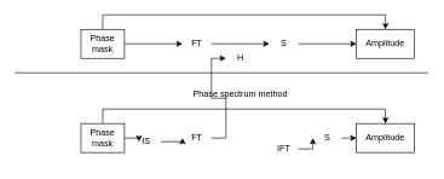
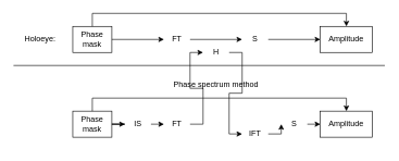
+ <mxCell id="2" value="&lt;div&gt;Holoeye:&lt;/div&gt;" style="text;html=1;strokeColor=none;fillColor=none;align=center;verticalAlign=middle;whiteSpace=wrap;rounded=0;" parent="1" vertex="1"><mxGeometry x="31" y="40" width="60" height="40" as="geometry" /></mxCell>
+ <mxCell id="19" style="edgeStyle=orthogonalEdgeStyle;rounded=0;orthogonalLoop=1;jettySize=auto;html=1;exitX=1;exitY=0.5;exitDx=0;exitDy=0;entryX=0;entryY=0.5;entryDx=0;entryDy=0;" parent="1" source="20" target="16" edge="1"><mxGeometry relative="1" as="geometry" /></mxCell>
- <mxCell id="18" value="IS" style="text;html=1;align=center;verticalAlign=middle;whiteSpace=wrap;rounded=0;strokeColor=none;" parent="1" vertex="1"><mxGeometry x="181" y="175" width="40" height="40" as="geometry" /></mxCell>
+ <mxCell id="18" value="IS" style="text;html=1;align=center;verticalAlign=middle;whiteSpace=wrap;rounded=0;strokeColor=none;" parent="1" vertex="1"><mxGeometry x="191" y="170" width="40" height="40" as="geometry" /></mxCell>
